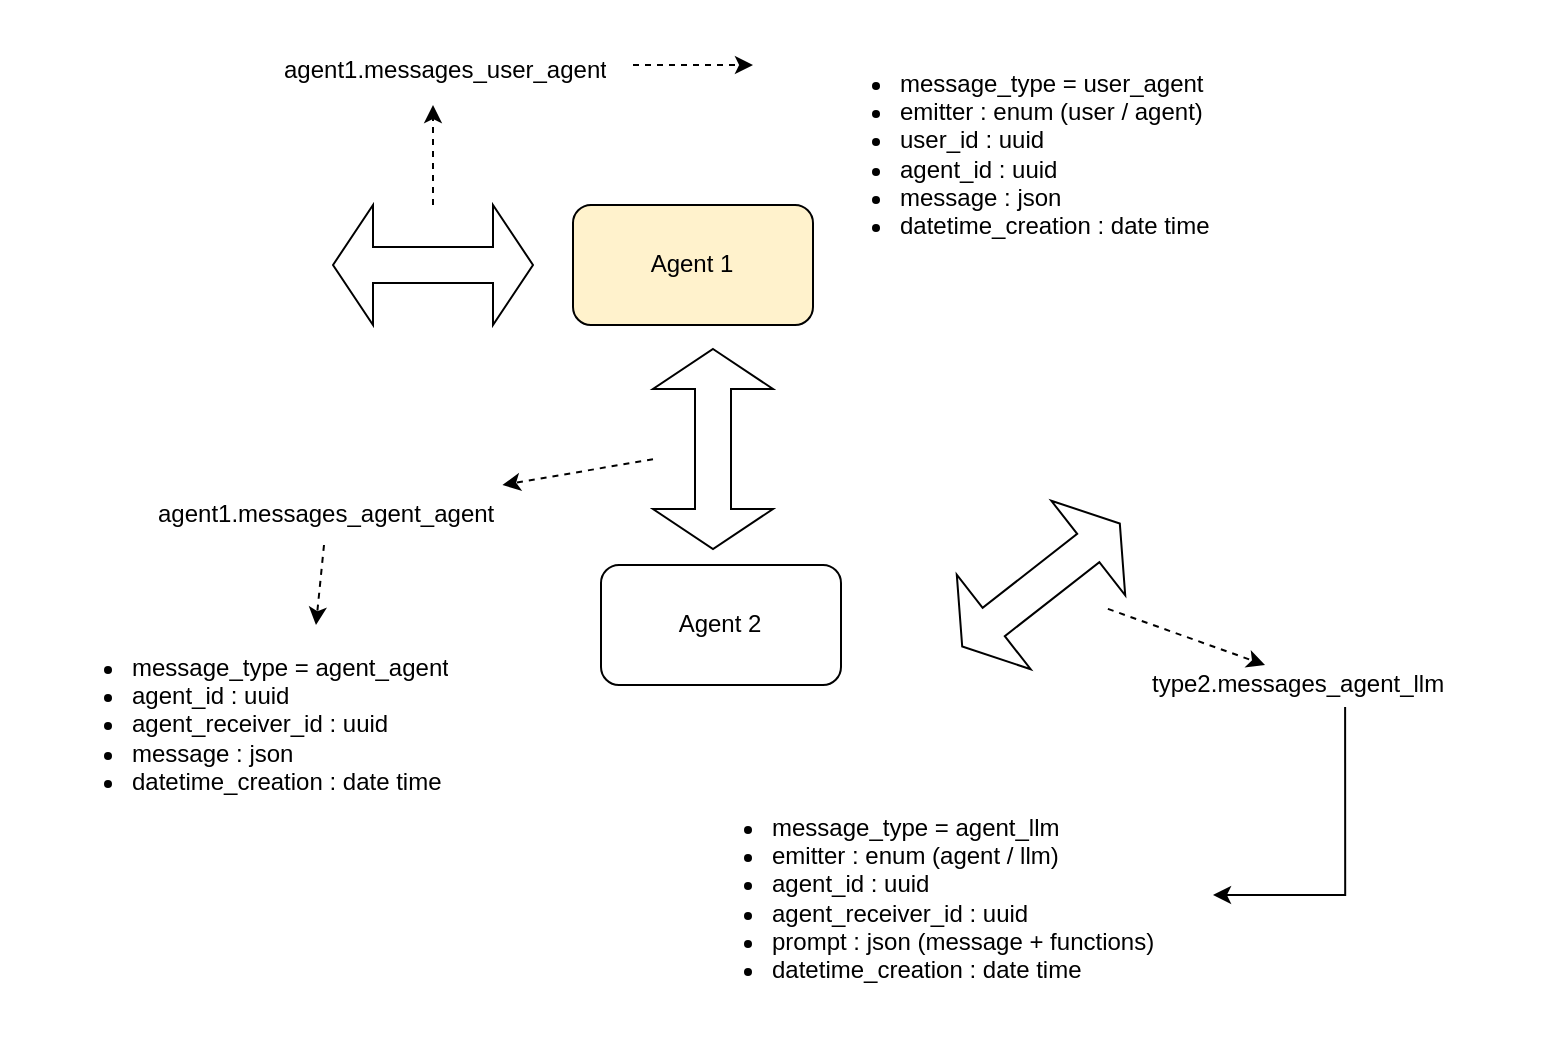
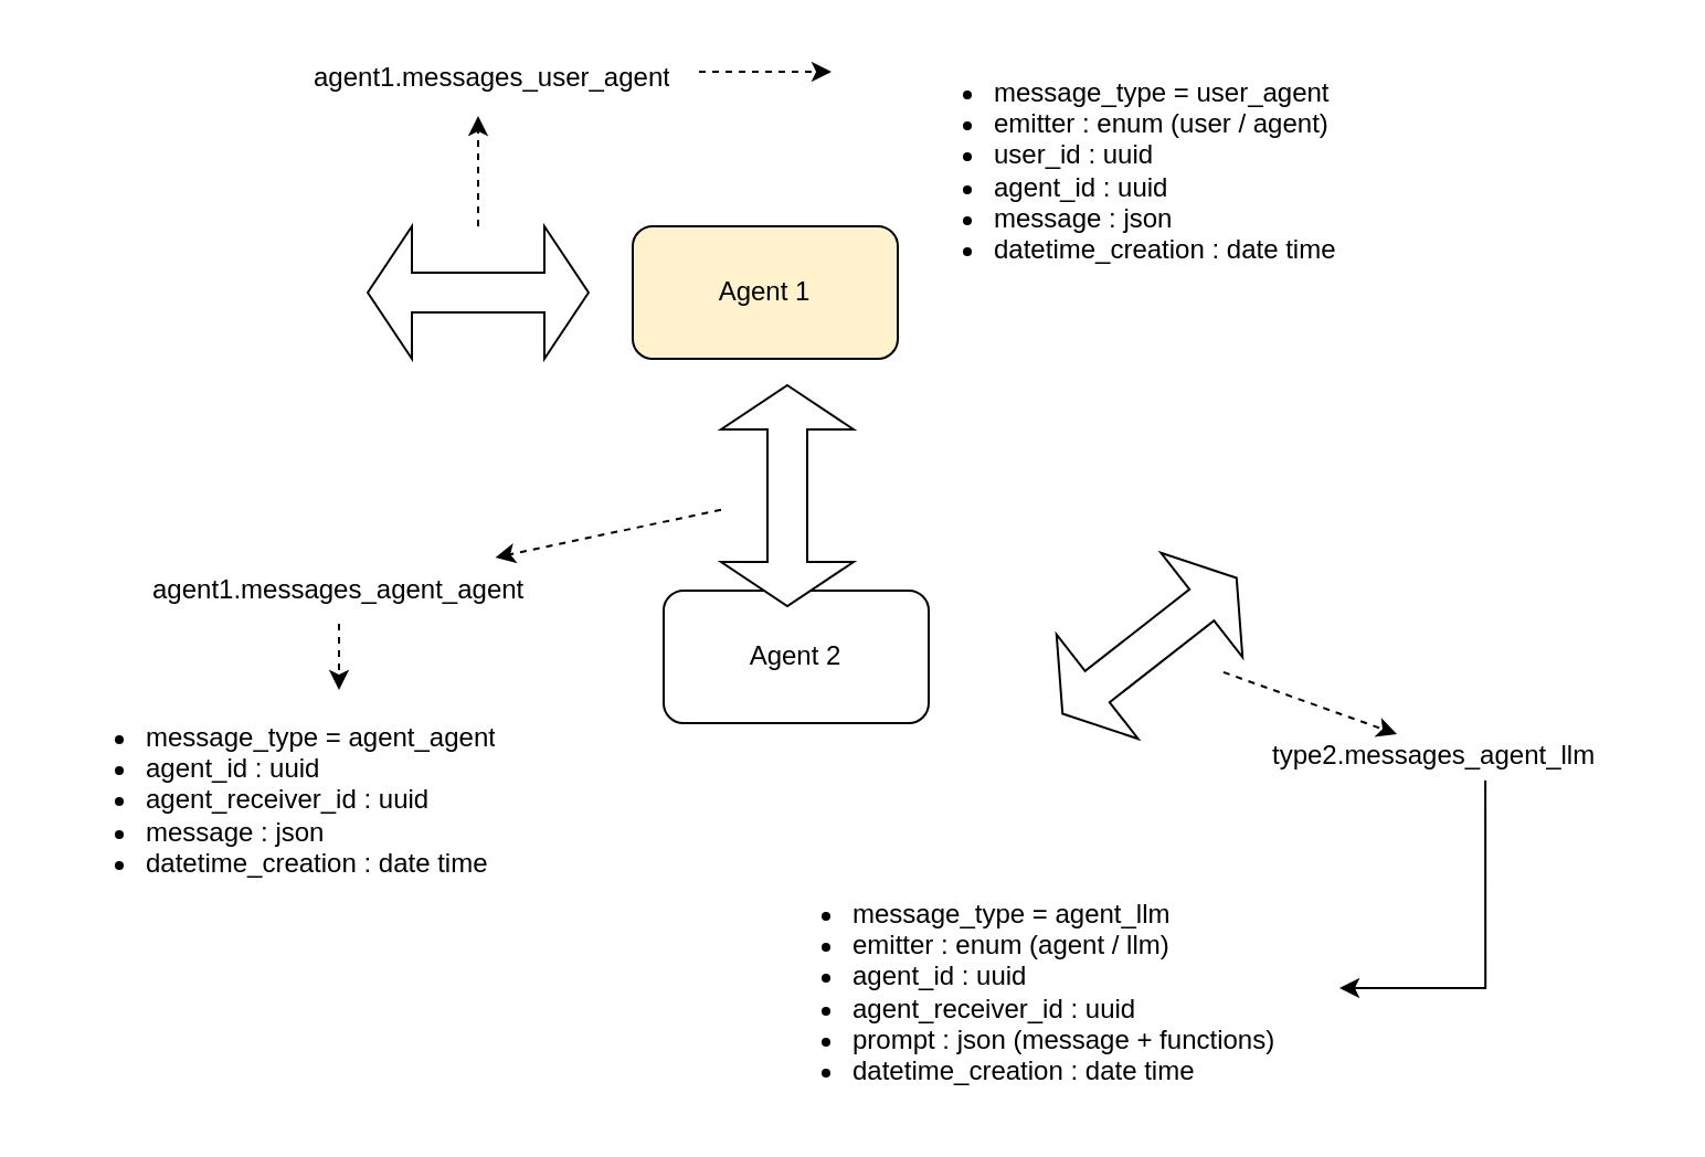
- <mxCell id="8" value="agent1.messages_agent_agent" style="text;strokeColor=none;fillColor=none;align=left;verticalAlign=middle;spacingLeft=4;spacingRight=4;overflow=hidden;points=[[0,0.5],[1,0.5]];portConstraint=eastwest;rotatable=0;whiteSpace=wrap;html=1;" vertex="1" parent="1"><mxGeometry x="73" y="242" width="180" height="30" as="geometry" /></mxCell>
+ <mxCell id="8" value="agent1.messages_agent_agent" style="text;strokeColor=none;fillColor=none;align=left;verticalAlign=middle;spacingLeft=4;spacingRight=4;overflow=hidden;points=[[0,0.5],[1,0.5]];portConstraint=eastwest;rotatable=0;whiteSpace=wrap;html=1;" vertex="1" parent="1"><mxGeometry x="63" y="252" width="180" height="30" as="geometry" /></mxCell>
- <mxCell id="6" value="Agent 2" style="rounded=1;whiteSpace=wrap;html=1;" vertex="1" parent="1"><mxGeometry x="300" y="282" width="120" height="60" as="geometry" /></mxCell>
+ <mxCell id="6" value="Agent 2" style="rounded=1;whiteSpace=wrap;html=1;" vertex="1" parent="1"><mxGeometry x="300" y="267" width="120" height="60" as="geometry" /></mxCell>
